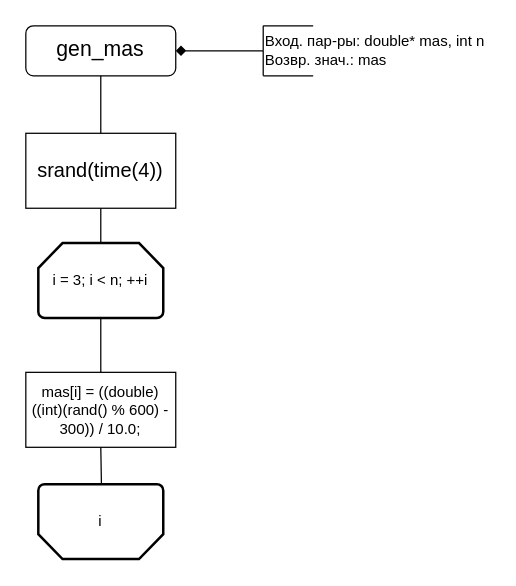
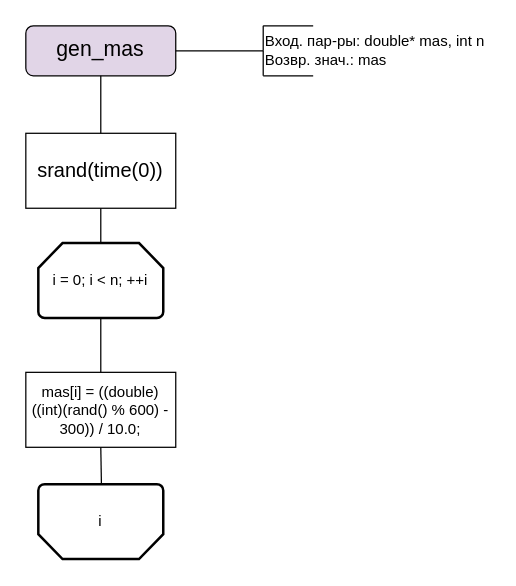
- <mxCell id="2" value="&lt;font style=&quot;font-size: 17px;&quot;&gt;gen_mas&lt;/font&gt;" style="rounded=1;whiteSpace=wrap;html=1;fontSize=14;glass=0;strokeWidth=1;shadow=0;" vertex="1" parent="1"><mxGeometry x="20.167" y="20.167" width="120" height="40" as="geometry" /></mxCell>
+ <mxCell id="2" value="&lt;font style=&quot;font-size: 17px;&quot;&gt;gen_mas&lt;/font&gt;" style="rounded=1;whiteSpace=wrap;html=1;fontSize=14;glass=0;strokeWidth=1;shadow=0;fillColor=#e1d5e7;" vertex="1" parent="1"><mxGeometry x="20.167" y="20.167" width="120" height="40" as="geometry" /></mxCell>
- <mxCell id="4" value="" style="endArrow=diamond;html=1;rounded=0;entryX=1;entryY=0.5;entryDx=0;entryDy=0;exitX=0;exitY=0.5;exitDx=0;exitDy=0;" edge="1" parent="1" source="3" target="2"><mxGeometry width="50" height="50" relative="1" as="geometry"><mxPoint x="120.167" y="110.167" as="sourcePoint" /><mxPoint x="170.167" y="60.167" as="targetPoint" /></mxGeometry></mxCell>
+ <mxCell id="4" value="" style="endArrow=none;html=1;rounded=0;entryX=1;entryY=0.5;entryDx=0;entryDy=0;exitX=0;exitY=0.5;exitDx=0;exitDy=0;" edge="1" parent="1" source="3" target="2"><mxGeometry width="50" height="50" relative="1" as="geometry"><mxPoint x="120.167" y="110.167" as="sourcePoint" /><mxPoint x="170.167" y="60.167" as="targetPoint" /></mxGeometry></mxCell>
- <mxCell id="10" value="&lt;font style=&quot;font-size: 16px;&quot;&gt;srand(time(4))&lt;/font&gt;" style="rounded=0;whiteSpace=wrap;html=1;" vertex="1" parent="1"><mxGeometry x="20.167" y="106.167" width="120" height="60" as="geometry" /></mxCell>
+ <mxCell id="10" value="&lt;font style=&quot;font-size: 16px;&quot;&gt;srand(time(0))&lt;/font&gt;" style="rounded=0;whiteSpace=wrap;html=1;" vertex="1" parent="1"><mxGeometry x="20.167" y="106.167" width="120" height="60" as="geometry" /></mxCell>
- <mxCell id="15" value="i = 3; i &amp;lt; n; ++i" style="strokeWidth=2;html=1;shape=mxgraph.flowchart.loop_limit;whiteSpace=wrap;" vertex="1" parent="1"><mxGeometry x="30.17" y="194" width="100" height="60" as="geometry" /></mxCell>
+ <mxCell id="15" value="i = 0; i &amp;lt; n; ++i" style="strokeWidth=2;html=1;shape=mxgraph.flowchart.loop_limit;whiteSpace=wrap;" vertex="1" parent="1"><mxGeometry x="30.17" y="194" width="100" height="60" as="geometry" /></mxCell>
